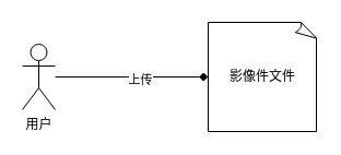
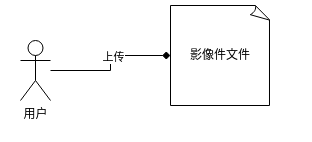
- <mxCell id="5" value="影像件文件" style="whiteSpace=wrap;html=1;shape=mxgraph.basic.document" vertex="1" parent="1"><mxGeometry x="190" y="20" width="100" height="100" as="geometry" /></mxCell>
+ <mxCell id="5" value="影像件文件" style="whiteSpace=wrap;html=1;shape=mxgraph.basic.document" vertex="1" parent="1"><mxGeometry x="170" y="5" width="100" height="100" as="geometry" /></mxCell>
